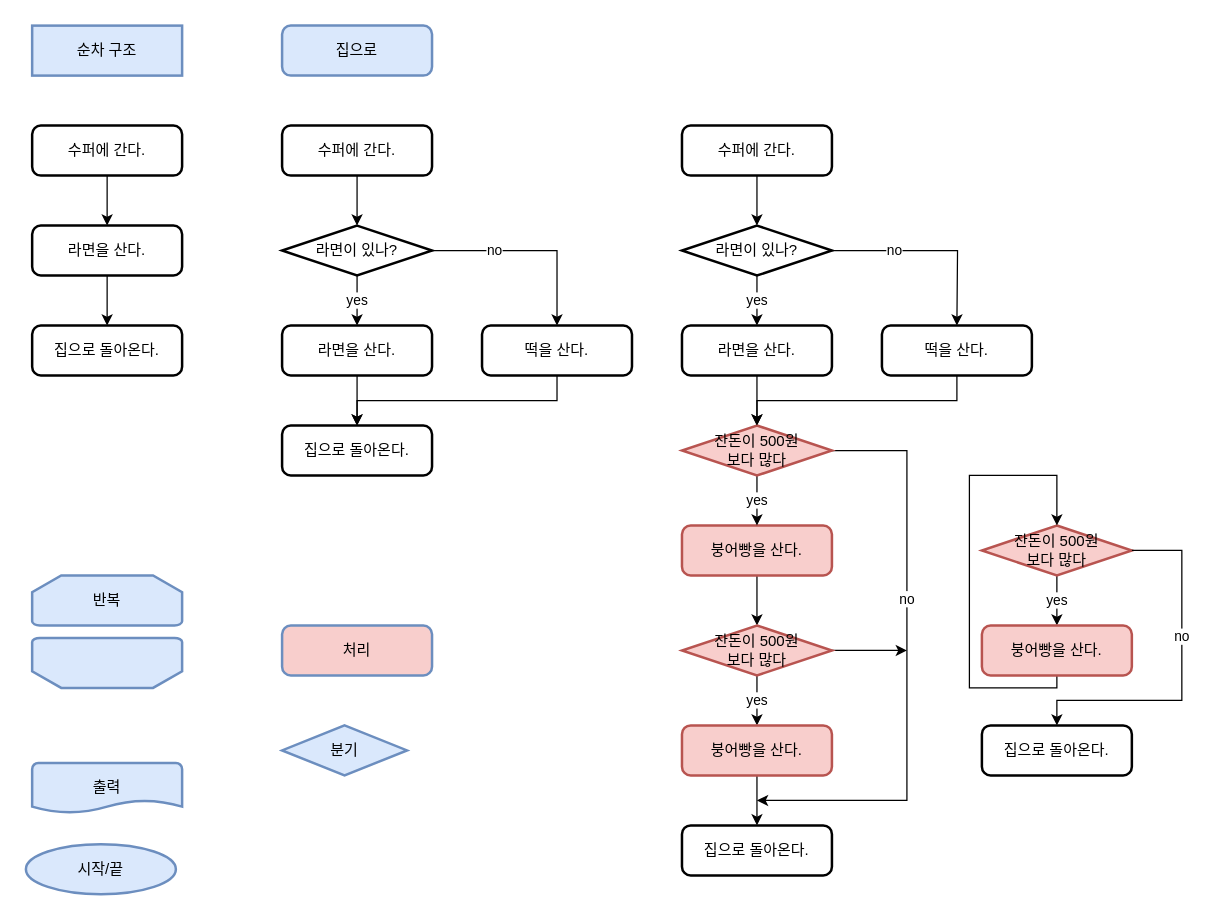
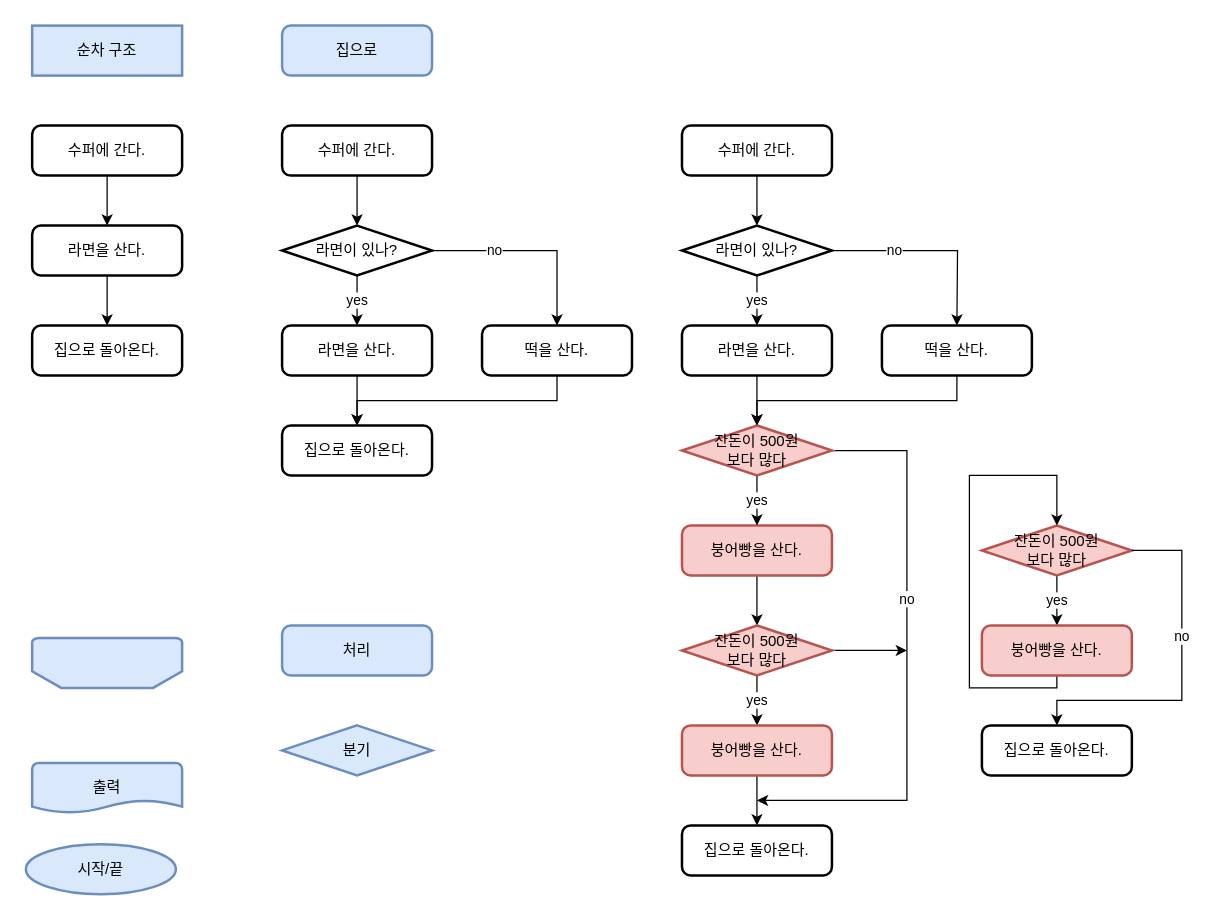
- <mxCell id="46" value="반복" style="strokeWidth=2;html=1;shape=mxgraph.flowchart.loop_limit;whiteSpace=wrap;fillColor=#dae8fc;strokeColor=#6c8ebf;" vertex="1" parent="1"><mxGeometry x="25" y="460" width="120" height="40" as="geometry" /></mxCell>
- <mxCell id="49" value="처리" style="rounded=1;whiteSpace=wrap;html=1;absoluteArcSize=1;arcSize=14;strokeWidth=2;fillColor=#f8cecc;strokeColor=#6c8ebf;" vertex="1" parent="1"><mxGeometry x="225" y="500" width="120" height="40" as="geometry" /></mxCell>
+ <mxCell id="49" value="처리" style="rounded=1;whiteSpace=wrap;html=1;absoluteArcSize=1;arcSize=14;strokeWidth=2;fillColor=#dae8fc;strokeColor=#6c8ebf;" vertex="1" parent="1"><mxGeometry x="225" y="500" width="120" height="40" as="geometry" /></mxCell>
- <mxCell id="45" value="분기" style="strokeWidth=2;html=1;shape=mxgraph.flowchart.decision;whiteSpace=wrap;fillColor=#dae8fc;strokeColor=#6c8ebf;" vertex="1" parent="1"><mxGeometry x="225" y="580" width="100" height="40" as="geometry" /></mxCell>
+ <mxCell id="45" value="분기" style="strokeWidth=2;html=1;shape=mxgraph.flowchart.decision;whiteSpace=wrap;fillColor=#dae8fc;strokeColor=#6c8ebf;" vertex="1" parent="1"><mxGeometry x="225" y="580" width="120" height="40" as="geometry" /></mxCell>
